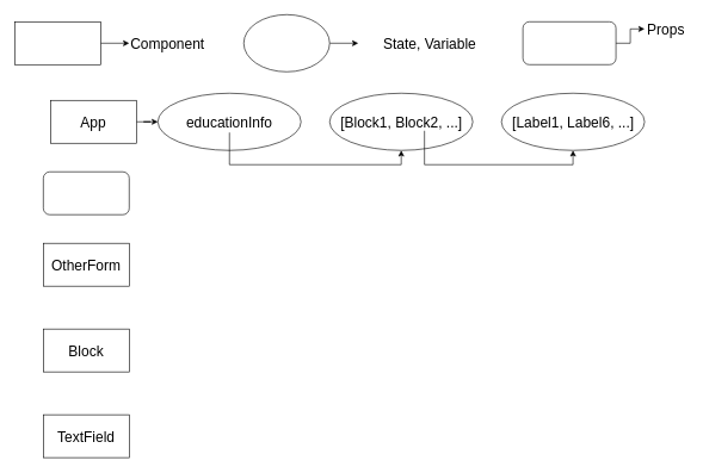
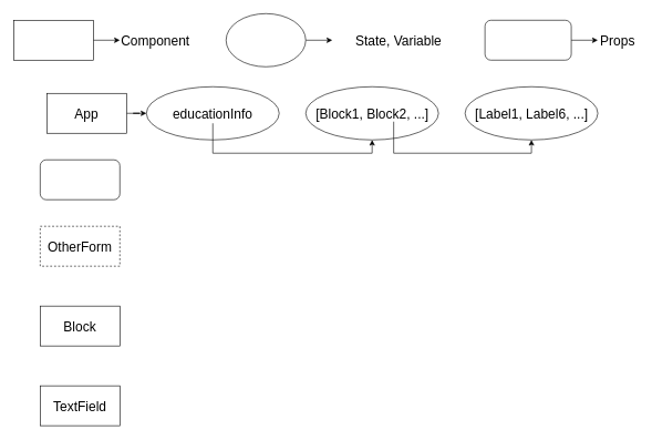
- <mxCell id="23" value="Props" style="text;html=1;strokeColor=none;fillColor=none;align=center;verticalAlign=middle;whiteSpace=wrap;rounded=0;fontSize=20;" vertex="1" parent="1"><mxGeometry x="900" y="25" width="60" height="30" as="geometry" /></mxCell>
+ <mxCell id="23" value="Props" style="text;html=1;strokeColor=none;fillColor=none;align=center;verticalAlign=middle;whiteSpace=wrap;rounded=0;fontSize=20;" vertex="1" parent="1"><mxGeometry x="900" y="45" width="60" height="30" as="geometry" /></mxCell>
- <mxCell id="4" value="&lt;font style=&quot;font-size: 20px&quot;&gt;OtherForm&lt;/font&gt;" style="rounded=0;whiteSpace=wrap;html=1;" vertex="1" parent="1"><mxGeometry x="60" y="340" width="120" height="60" as="geometry" /></mxCell>
+ <mxCell id="4" value="&lt;font style=&quot;font-size: 20px&quot;&gt;OtherForm&lt;/font&gt;" style="rounded=0;whiteSpace=wrap;html=1;dashed=1;" vertex="1" parent="1"><mxGeometry x="60" y="340" width="120" height="60" as="geometry" /></mxCell>
